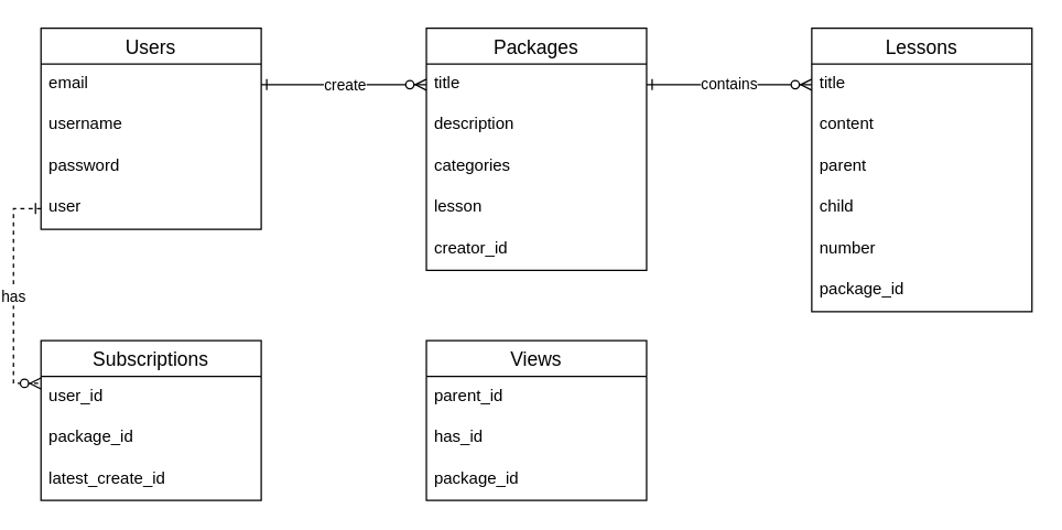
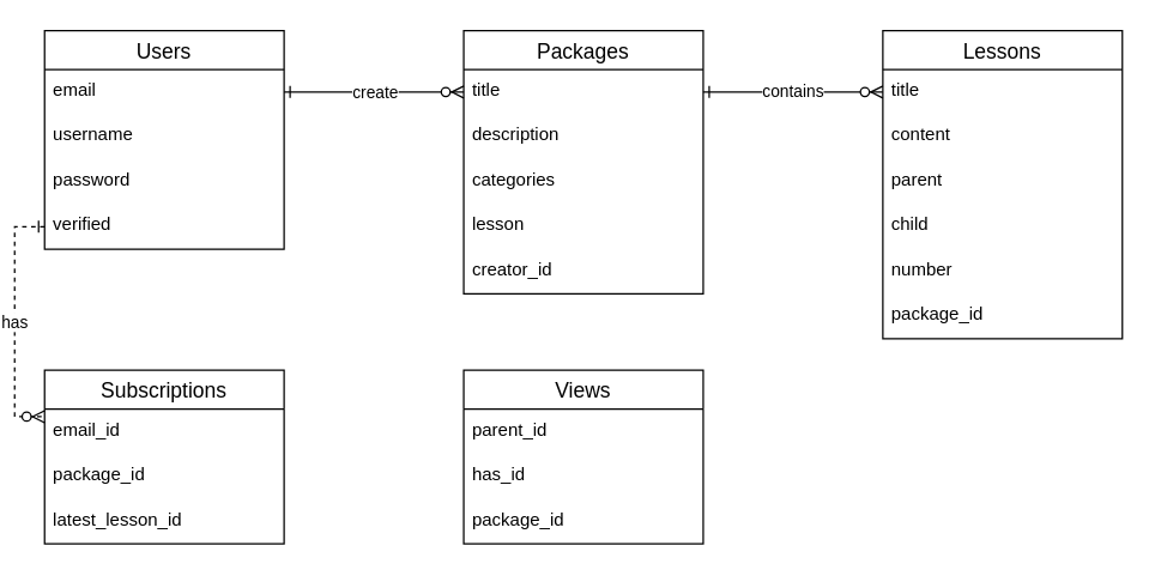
- <mxCell id="6" value="user" style="text;strokeColor=none;fillColor=none;spacingLeft=4;spacingRight=4;overflow=hidden;rotatable=0;points=[[0,0.5],[1,0.5]];portConstraint=eastwest;fontSize=12;" vertex="1" parent="2"><mxGeometry y="116" width="160" height="30" as="geometry" /></mxCell>
+ <mxCell id="6" value="verified" style="text;strokeColor=none;fillColor=none;spacingLeft=4;spacingRight=4;overflow=hidden;rotatable=0;points=[[0,0.5],[1,0.5]];portConstraint=eastwest;fontSize=12;" vertex="1" parent="2"><mxGeometry y="116" width="160" height="30" as="geometry" /></mxCell>
- <mxCell id="8" value="user_id" style="text;strokeColor=none;fillColor=none;spacingLeft=4;spacingRight=4;overflow=hidden;rotatable=0;points=[[0,0.5],[1,0.5]];portConstraint=eastwest;fontSize=12;" vertex="1" parent="7"><mxGeometry y="26" width="160" height="30" as="geometry" /></mxCell>
+ <mxCell id="8" value="email_id" style="text;strokeColor=none;fillColor=none;spacingLeft=4;spacingRight=4;overflow=hidden;rotatable=0;points=[[0,0.5],[1,0.5]];portConstraint=eastwest;fontSize=12;" vertex="1" parent="7"><mxGeometry y="26" width="160" height="30" as="geometry" /></mxCell>
- <mxCell id="10" value="latest_create_id" style="text;strokeColor=none;fillColor=none;spacingLeft=4;spacingRight=4;overflow=hidden;rotatable=0;points=[[0,0.5],[1,0.5]];portConstraint=eastwest;fontSize=12;" vertex="1" parent="7"><mxGeometry y="86" width="160" height="30" as="geometry" /></mxCell>
+ <mxCell id="10" value="latest_lesson_id" style="text;strokeColor=none;fillColor=none;spacingLeft=4;spacingRight=4;overflow=hidden;rotatable=0;points=[[0,0.5],[1,0.5]];portConstraint=eastwest;fontSize=12;" vertex="1" parent="7"><mxGeometry y="86" width="160" height="30" as="geometry" /></mxCell>
